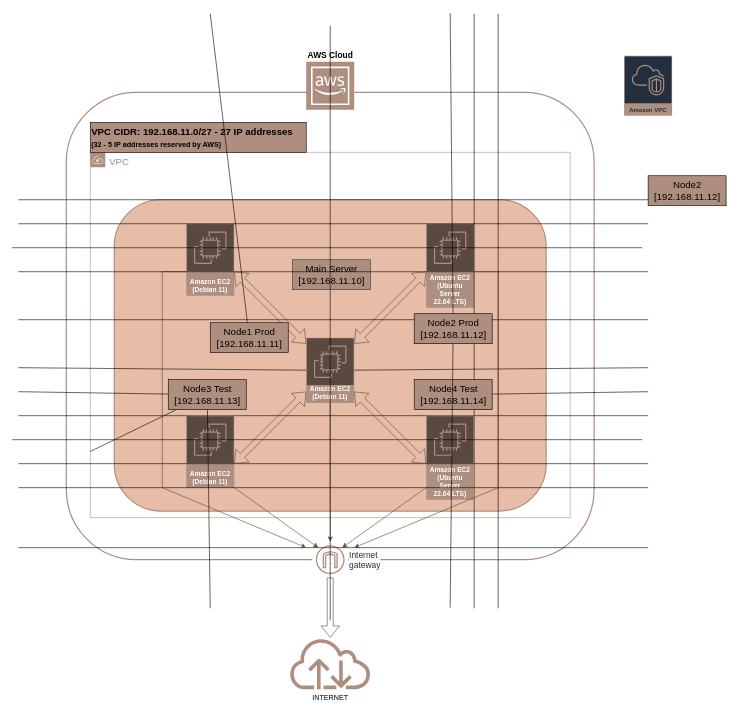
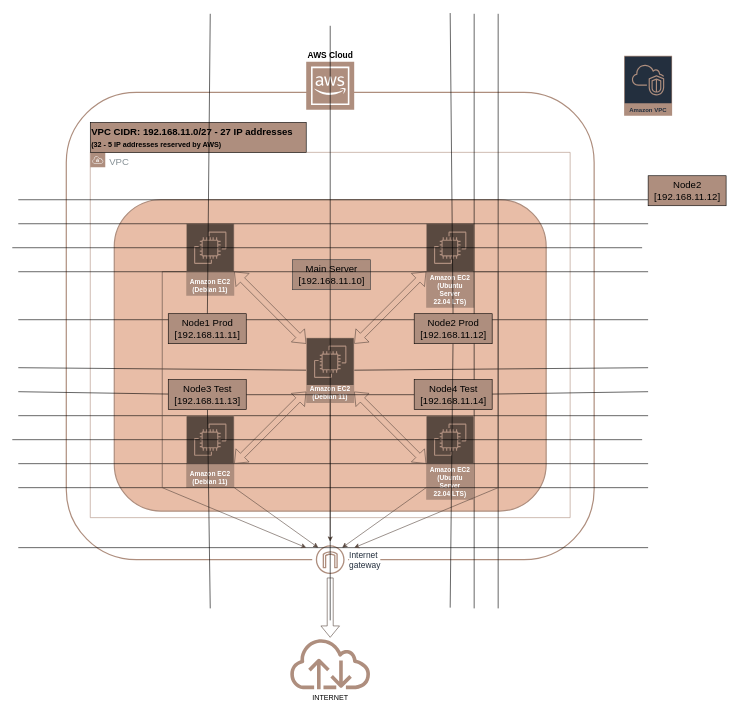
- <mxCell id="48" value="&lt;div style=&quot;font-size: 16px;&quot; align=&quot;center&quot;&gt;&lt;font style=&quot;font-size: 16px;&quot;&gt;Node1 Prod&lt;br&gt;&lt;/font&gt;&lt;/div&gt;&lt;div style=&quot;font-size: 16px;&quot; align=&quot;center&quot;&gt;&lt;font style=&quot;font-size: 16px;&quot;&gt;[192.168.11.11]&lt;/font&gt;&lt;br&gt;&lt;/div&gt;" style="text;html=1;align=center;verticalAlign=middle;resizable=0;points=[];autosize=1;fontSize=14;fillColor=#AE8E7E;strokeColor=#000000;" parent="1" vertex="1"><mxGeometry x="350" y="537" width="130" height="50" as="geometry" /></mxCell>
+ <mxCell id="48" value="&lt;div style=&quot;font-size: 16px;&quot; align=&quot;center&quot;&gt;&lt;font style=&quot;font-size: 16px;&quot;&gt;Node1 Prod&lt;br&gt;&lt;/font&gt;&lt;/div&gt;&lt;div style=&quot;font-size: 16px;&quot; align=&quot;center&quot;&gt;&lt;font style=&quot;font-size: 16px;&quot;&gt;[192.168.11.11]&lt;/font&gt;&lt;br&gt;&lt;/div&gt;" style="text;html=1;align=center;verticalAlign=middle;resizable=0;points=[];autosize=1;fontSize=14;fillColor=#AE8E7E;strokeColor=#000000;" parent="1" vertex="1"><mxGeometry x="280" y="522" width="130" height="50" as="geometry" /></mxCell>
- <mxCell id="45" value="" style="endArrow=none;html=1;rounded=0;startArrow=none;" edge="1" parent="1" source="50" target="4"><mxGeometry width="50" height="50" relative="1" as="geometry"><mxPoint x="30" y="652" as="sourcePoint" /><mxPoint x="1080" y="652" as="targetPoint" /></mxGeometry></mxCell>
+ <mxCell id="45" value="" style="endArrow=none;html=1;rounded=0;startArrow=none;" edge="1" parent="1" source="50" target="46"><mxGeometry width="50" height="50" relative="1" as="geometry"><mxPoint x="30" y="652" as="sourcePoint" /><mxPoint x="1080" y="652" as="targetPoint" /></mxGeometry></mxCell>
